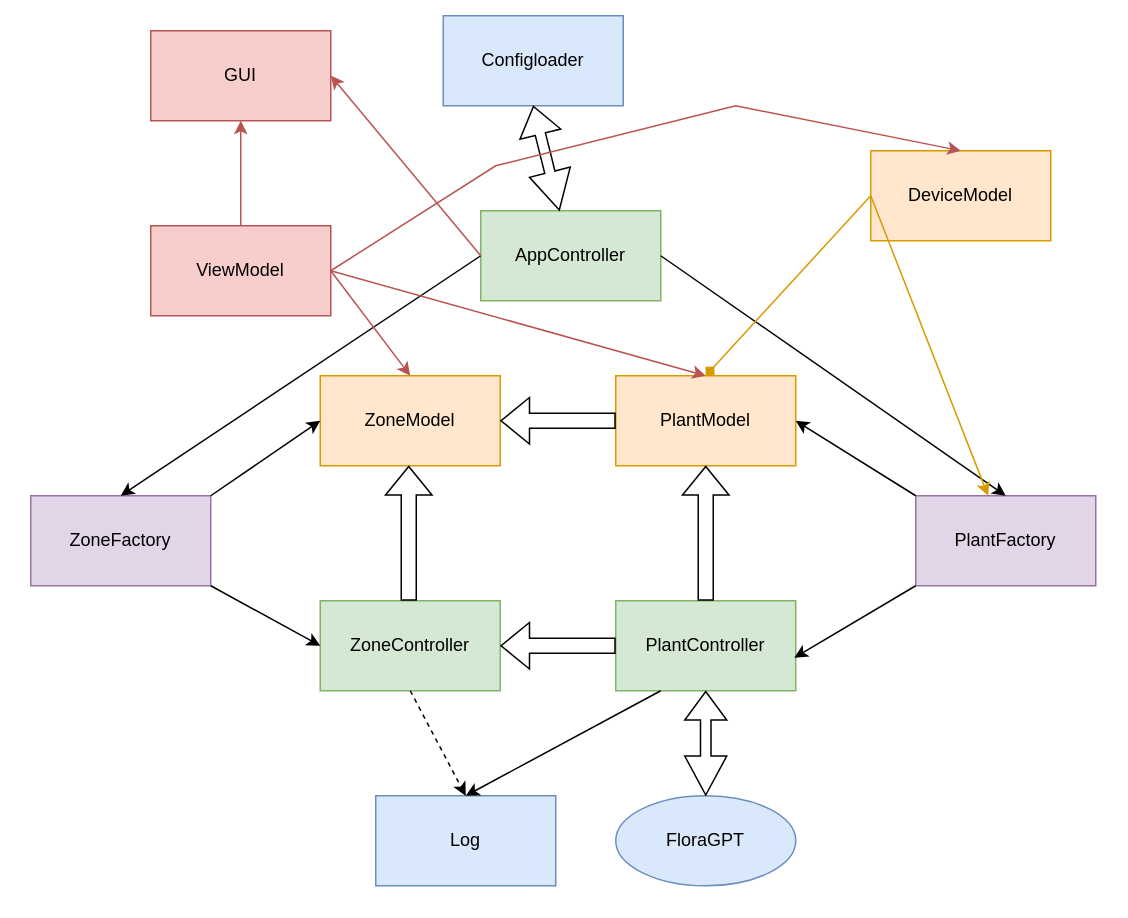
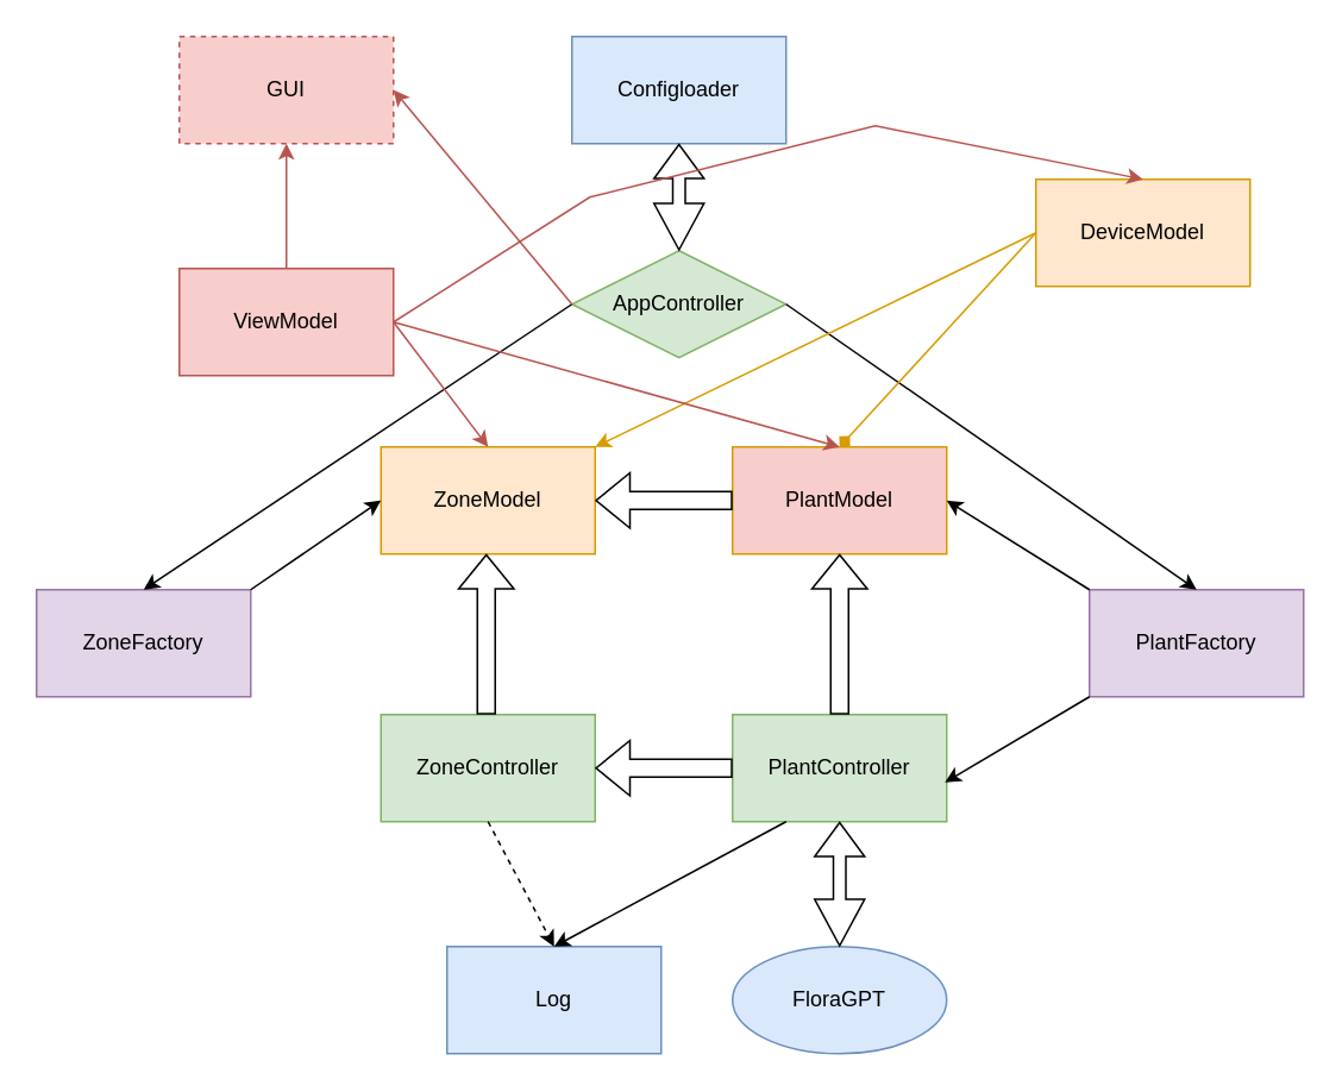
- <mxCell id="23" value="Configloader" style="rounded=0;whiteSpace=wrap;html=1;fillColor=#dae8fc;strokeColor=#6c8ebf;" parent="1" vertex="1"><mxGeometry x="295" y="10" width="120" height="60" as="geometry" /></mxCell>
+ <mxCell id="23" value="Configloader" style="rounded=0;whiteSpace=wrap;html=1;fillColor=#dae8fc;strokeColor=#6c8ebf;" parent="1" vertex="1"><mxGeometry x="320" y="20" width="120" height="60" as="geometry" /></mxCell>
- <mxCell id="8" value="GUI" style="rounded=0;whiteSpace=wrap;html=1;fillColor=#f8cecc;strokeColor=#b85450;" parent="1" vertex="1"><mxGeometry x="100" y="20" width="120" height="60" as="geometry" /></mxCell>
+ <mxCell id="8" value="GUI" style="rounded=0;whiteSpace=wrap;html=1;fillColor=#f8cecc;strokeColor=#b85450;dashed=1;" parent="1" vertex="1"><mxGeometry x="100" y="20" width="120" height="60" as="geometry" /></mxCell>
- <mxCell id="24" value="AppController" style="rounded=0;whiteSpace=wrap;html=1;fillColor=#d5e8d4;strokeColor=#82b366;" parent="1" vertex="1"><mxGeometry x="320" y="140" width="120" height="60" as="geometry" /></mxCell>
+ <mxCell id="24" value="AppController" style="rhombus;whiteSpace=wrap;html=1;fillColor=#d5e8d4;strokeColor=#82b366;" parent="1" vertex="1"><mxGeometry x="320" y="140" width="120" height="60" as="geometry" /></mxCell>
- <mxCell id="28" value="" style="endArrow=classic;html=1;rounded=0;exitX=0;exitY=0.5;exitDx=0;exitDy=0;fillColor=#ffe6cc;strokeColor=#d79b00;" parent="1" source="3" target="18" edge="1"><mxGeometry width="50" height="50" relative="1" as="geometry"><mxPoint x="310" y="300" as="sourcePoint" /><mxPoint x="360" y="250" as="targetPoint" /></mxGeometry></mxCell>
+ <mxCell id="28" value="" style="endArrow=classic;html=1;rounded=0;entryX=1;entryY=0;entryDx=0;entryDy=0;exitX=0;exitY=0.5;exitDx=0;exitDy=0;fillColor=#ffe6cc;strokeColor=#d79b00;" parent="1" source="3" target="5" edge="1"><mxGeometry width="50" height="50" relative="1" as="geometry"><mxPoint x="310" y="300" as="sourcePoint" /><mxPoint x="360" y="250" as="targetPoint" /></mxGeometry></mxCell>
- <mxCell id="7" value="PlantModel" style="rounded=0;whiteSpace=wrap;html=1;fillColor=#ffe6cc;strokeColor=#d79b00;" parent="1" vertex="1"><mxGeometry x="410" y="250" width="120" height="60" as="geometry" /></mxCell>
+ <mxCell id="7" value="PlantModel" style="rounded=0;whiteSpace=wrap;html=1;fillColor=#f8cecc;strokeColor=#d79b00;" parent="1" vertex="1"><mxGeometry x="410" y="250" width="120" height="60" as="geometry" /></mxCell>
- <mxCell id="20" value="" style="endArrow=classic;html=1;rounded=0;exitX=1;exitY=1;exitDx=0;exitDy=0;entryX=0;entryY=0.5;entryDx=0;entryDy=0;" parent="1" source="17" target="2" edge="1"><mxGeometry width="50" height="50" relative="1" as="geometry"><mxPoint x="150" y="340" as="sourcePoint" /><mxPoint x="223" y="290" as="targetPoint" /></mxGeometry></mxCell>
